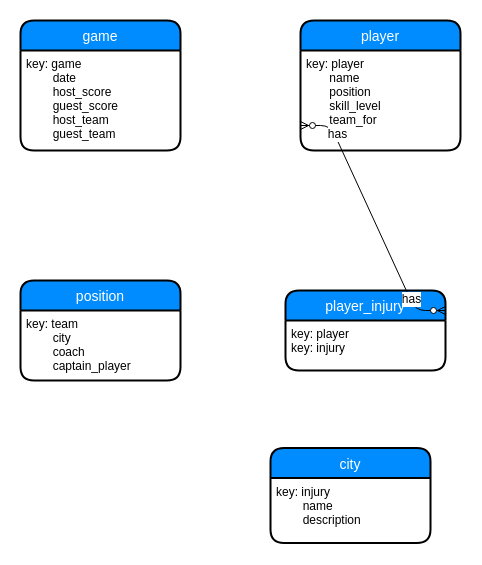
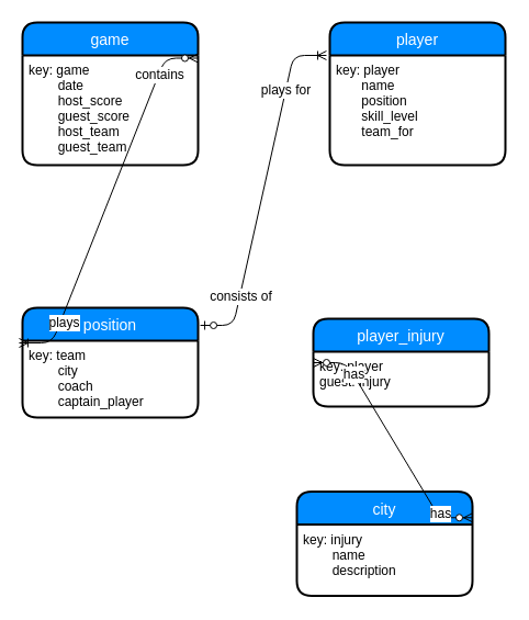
+ <mxCell id="13" value="" style="edgeStyle=entityRelationEdgeStyle;fontSize=12;html=1;endArrow=ERoneToMany;startArrow=ERzeroToOne;exitX=1.013;exitY=0.16;exitDx=0;exitDy=0;entryX=-0.019;entryY=0;entryDx=0;entryDy=0;entryPerimeter=0;exitPerimeter=0;" edge="1" parent="1" source="2" target="17"><mxGeometry width="100" height="100" relative="1" as="geometry"><mxPoint x="180" y="602.5" as="sourcePoint" /><mxPoint x="230" y="507.5" as="targetPoint" /></mxGeometry></mxCell>
+ <mxCell id="14" value="consists of" style="text;html=1;resizable=0;points=[];align=center;verticalAlign=middle;labelBackgroundColor=#ffffff;" vertex="1" connectable="0" parent="13"><mxGeometry x="-0.635" y="-1" relative="1" as="geometry"><mxPoint as="offset" /></mxGeometry></mxCell>
+ <mxCell id="15" value="plays for" style="text;html=1;resizable=0;points=[];align=center;verticalAlign=middle;labelBackgroundColor=#ffffff;" vertex="1" connectable="0" parent="13"><mxGeometry x="0.603" y="1" relative="1" as="geometry"><mxPoint as="offset" /></mxGeometry></mxCell>
+ <mxCell id="8" value="" style="edgeStyle=entityRelationEdgeStyle;fontSize=12;html=1;endArrow=ERoneToMany;startArrow=ERzeroToMany;exitX=1;exitY=0.25;exitDx=0;exitDy=0;entryX=-0.019;entryY=0.029;entryDx=0;entryDy=0;entryPerimeter=0;" parent="1" source="4" target="3" edge="1"><mxGeometry width="100" height="100" relative="1" as="geometry"><mxPoint x="270" y="350" as="sourcePoint" /><mxPoint x="370" y="250" as="targetPoint" /></mxGeometry></mxCell>
+ <mxCell id="9" value="contains" style="text;html=1;resizable=0;points=[];align=center;verticalAlign=middle;labelBackgroundColor=#ffffff;" vertex="1" connectable="0" parent="8"><mxGeometry x="-0.727" relative="1" as="geometry"><mxPoint as="offset" /></mxGeometry></mxCell>
+ <mxCell id="10" value="plays" style="text;html=1;resizable=0;points=[];align=center;verticalAlign=middle;labelBackgroundColor=#ffffff;" vertex="1" connectable="0" parent="8"><mxGeometry x="0.697" y="3" relative="1" as="geometry"><mxPoint as="offset" /></mxGeometry></mxCell>
- <mxCell id="18" value="" style="edgeStyle=entityRelationEdgeStyle;fontSize=12;html=1;endArrow=ERzeroToMany;endFill=1;startArrow=ERzeroToMany;entryX=0;entryY=0.75;entryDx=0;entryDy=0;exitX=1;exitY=0.25;exitDx=0;exitDy=0;" edge="1" parent="1" source="11" target="17"><mxGeometry width="100" height="100" relative="1" as="geometry"><mxPoint x="520" y="450" as="sourcePoint" /><mxPoint x="620" y="350" as="targetPoint" /></mxGeometry></mxCell>
- <mxCell id="19" value="has" style="text;html=1;resizable=0;points=[];align=center;verticalAlign=middle;labelBackgroundColor=#ffffff;" vertex="1" connectable="0" parent="18"><mxGeometry x="0.689" y="-2" relative="1" as="geometry"><mxPoint as="offset" /></mxGeometry></mxCell>
- <mxCell id="20" value="has" style="text;html=1;resizable=0;points=[];align=center;verticalAlign=middle;labelBackgroundColor=#ffffff;" vertex="1" connectable="0" parent="18"><mxGeometry x="-0.684" y="-1" relative="1" as="geometry"><mxPoint as="offset" /></mxGeometry></mxCell>
- <mxCell id="12" value="key: player&#10;key: injury" style="align=left;strokeColor=none;fillColor=none;spacingLeft=4;fontSize=12;verticalAlign=top;resizable=0;rotatable=0;part=1;" vertex="1" parent="11"><mxGeometry y="30" width="160" height="50" as="geometry" /></mxCell>
+ <mxCell id="12" value="key: player&#10;guest: injury" style="align=left;strokeColor=none;fillColor=none;spacingLeft=4;fontSize=12;verticalAlign=top;resizable=0;rotatable=0;part=1;" vertex="1" parent="11"><mxGeometry y="30" width="160" height="50" as="geometry" /></mxCell>
+ <mxCell id="21" value="" style="edgeStyle=entityRelationEdgeStyle;fontSize=12;html=1;endArrow=ERzeroToMany;endFill=1;startArrow=ERzeroToMany;exitX=1;exitY=0.25;exitDx=0;exitDy=0;entryX=0;entryY=0.5;entryDx=0;entryDy=0;" edge="1" parent="1" source="6" target="11"><mxGeometry width="100" height="100" relative="1" as="geometry"><mxPoint x="450" y="470" as="sourcePoint" /><mxPoint x="550" y="370" as="targetPoint" /></mxGeometry></mxCell>
+ <mxCell id="22" value="has" style="text;html=1;resizable=0;points=[];align=center;verticalAlign=middle;labelBackgroundColor=#ffffff;" vertex="1" connectable="0" parent="21"><mxGeometry x="-0.704" y="-2" relative="1" as="geometry"><mxPoint as="offset" /></mxGeometry></mxCell>
+ <mxCell id="23" value="has" style="text;html=1;resizable=0;points=[];align=center;verticalAlign=middle;labelBackgroundColor=#ffffff;" vertex="1" connectable="0" parent="21"><mxGeometry x="0.63" relative="1" as="geometry"><mxPoint as="offset" /></mxGeometry></mxCell>
